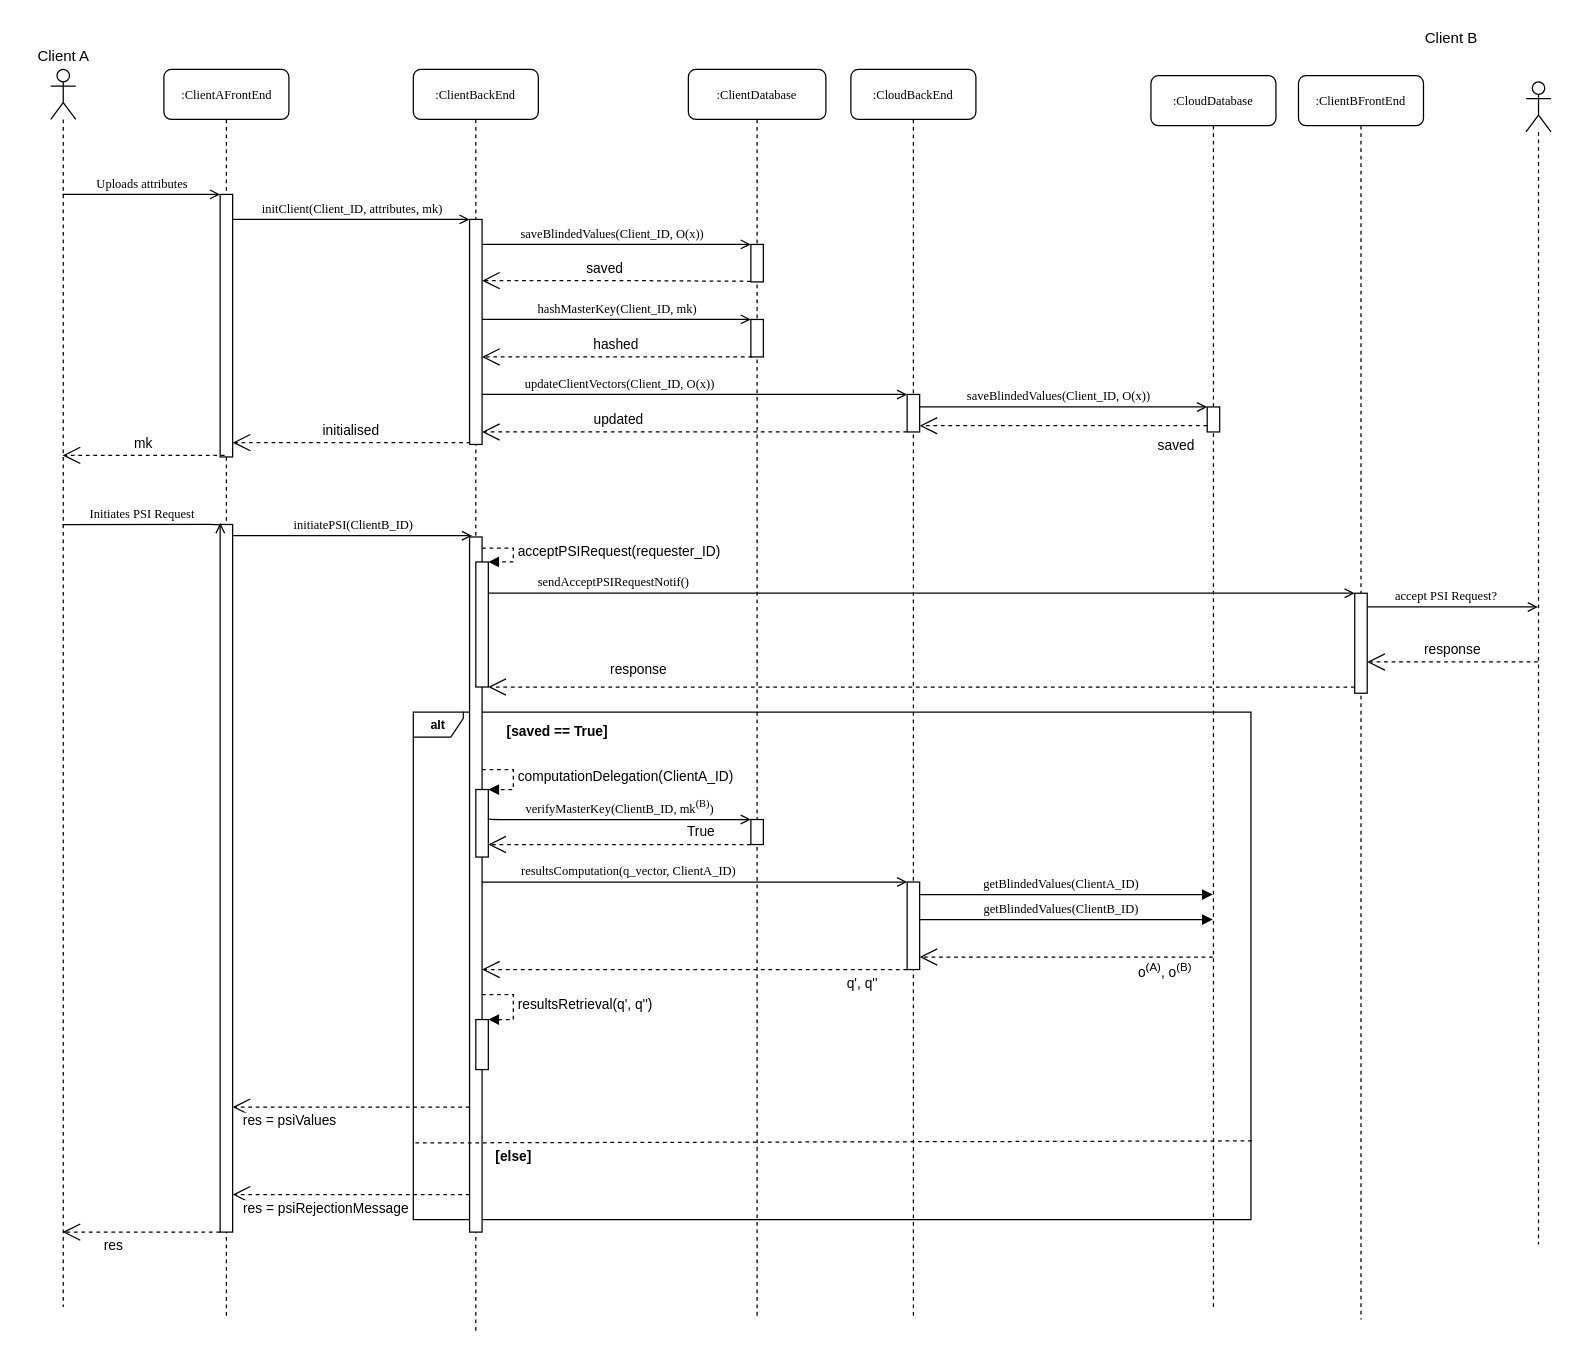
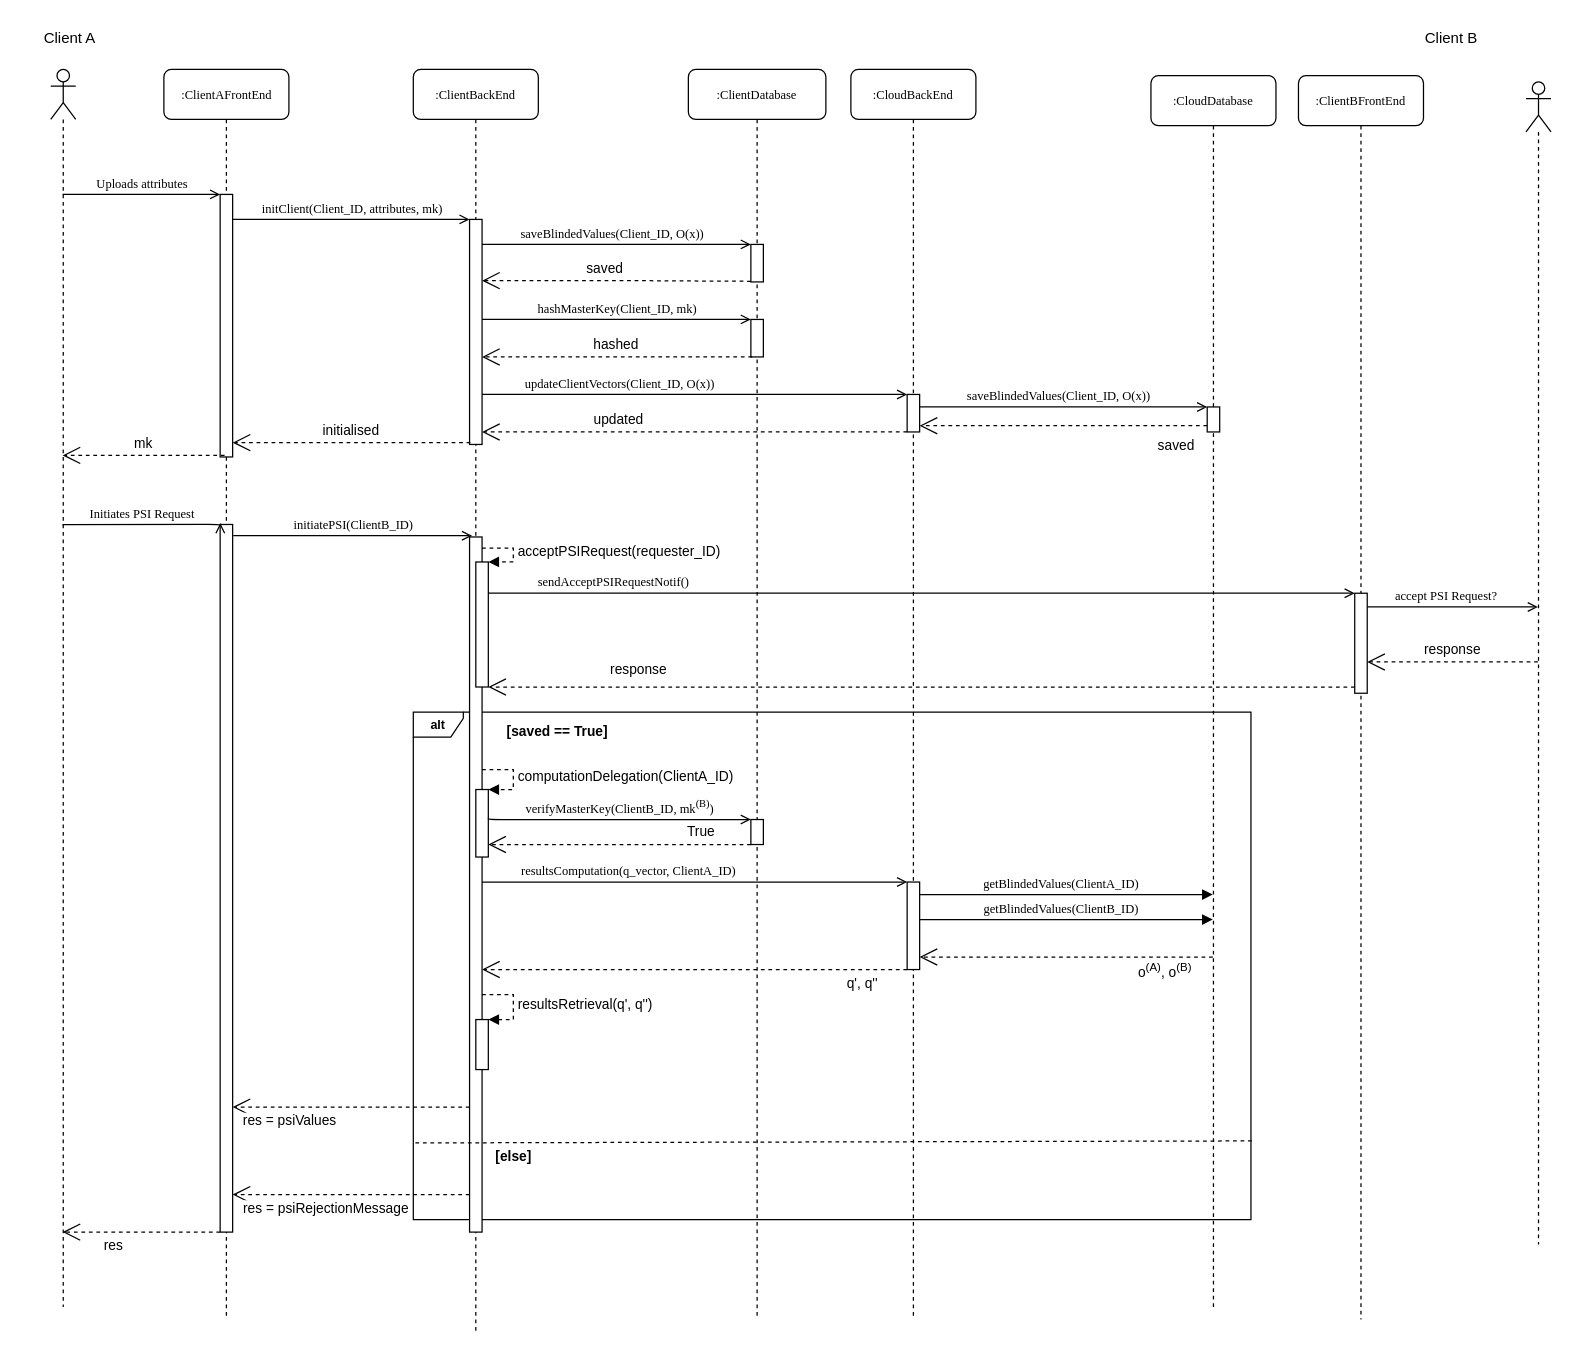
- <mxCell id="24" value="Client A" style="text;html=1;align=center;verticalAlign=middle;resizable=0;points=[];autosize=1;" vertex="1" parent="1"><mxGeometry x="20" y="35" width="60" height="20" as="geometry" /></mxCell>
+ <mxCell id="24" value="Client A" style="text;html=1;align=center;verticalAlign=middle;resizable=0;points=[];autosize=1;" vertex="1" parent="1"><mxGeometry x="25" y="20" width="60" height="20" as="geometry" /></mxCell>
